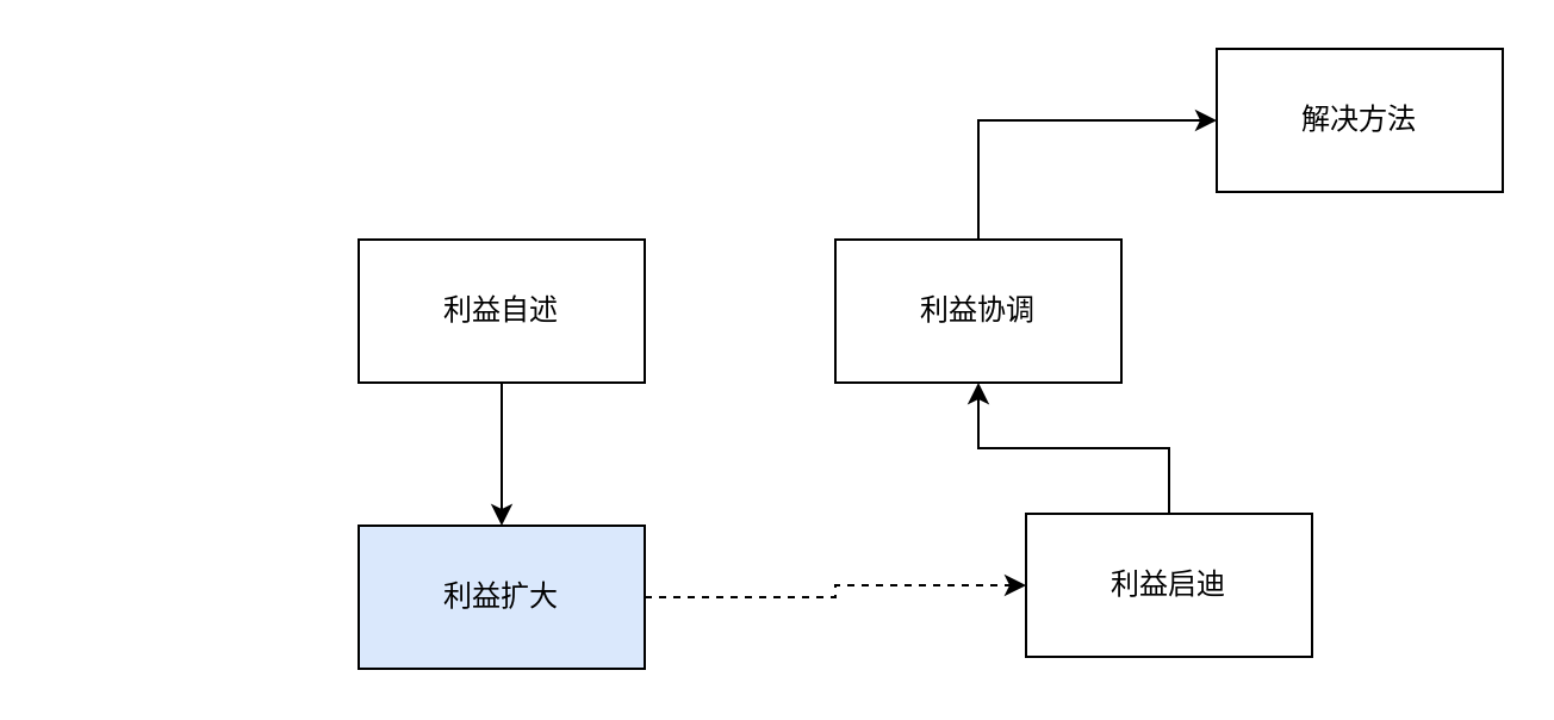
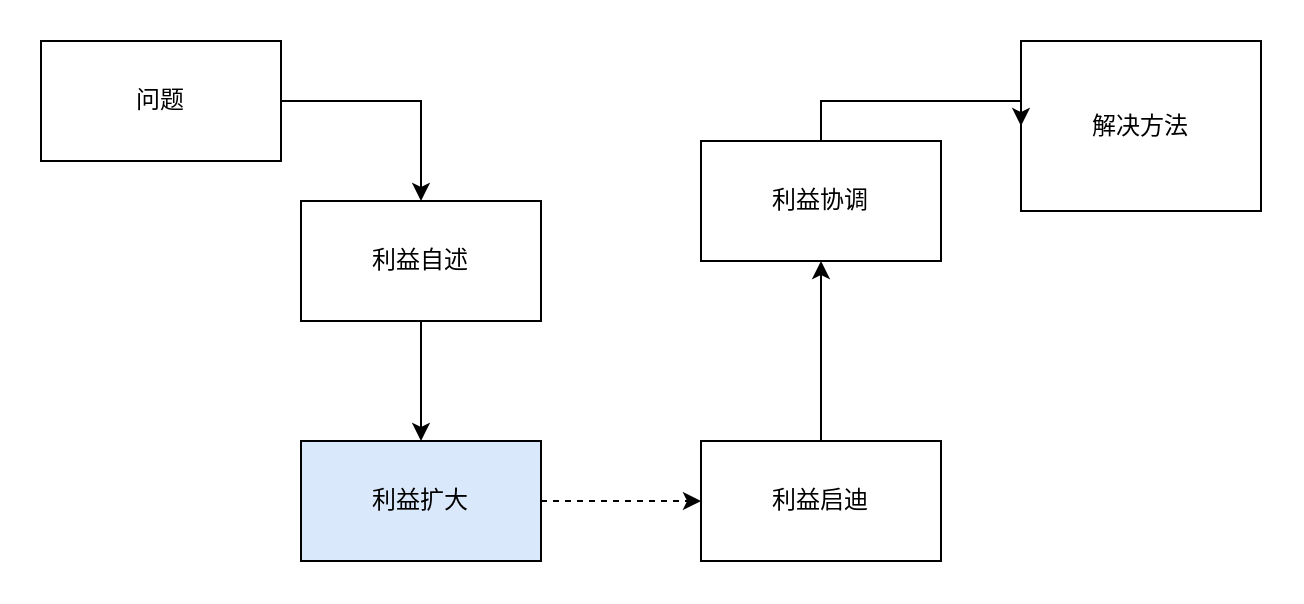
+ <mxCell id="4" value="问题" style="rounded=0;whiteSpace=wrap;html=1;" vertex="1" parent="1"><mxGeometry x="20" y="20" width="120" height="60" as="geometry" /></mxCell>
+ <mxCell id="3" style="edgeStyle=orthogonalEdgeStyle;rounded=0;orthogonalLoop=1;jettySize=auto;html=1;entryX=0.5;entryY=0;entryDx=0;entryDy=0;" edge="1" parent="1" source="4" target="12"><mxGeometry relative="1" as="geometry" /></mxCell>
- <mxCell id="2" value="解决方法" style="rounded=0;whiteSpace=wrap;html=1;" vertex="1" parent="1"><mxGeometry x="510" y="20" width="120" height="60" as="geometry" /></mxCell>
+ <mxCell id="2" value="解决方法" style="rounded=0;whiteSpace=wrap;html=1;" vertex="1" parent="1"><mxGeometry x="510" y="20" width="120" height="85" as="geometry" /></mxCell>
- <mxCell id="8" value="利益协调" style="rounded=0;whiteSpace=wrap;html=1;" vertex="1" parent="1"><mxGeometry x="350" y="100" width="120" height="60" as="geometry" /></mxCell>
+ <mxCell id="8" value="利益协调" style="rounded=0;whiteSpace=wrap;html=1;" vertex="1" parent="1"><mxGeometry x="350" y="70" width="120" height="60" as="geometry" /></mxCell>
- <mxCell id="6" value="利益启迪" style="rounded=0;whiteSpace=wrap;html=1;" vertex="1" parent="1"><mxGeometry x="430" y="215" width="120" height="60" as="geometry" /></mxCell>
+ <mxCell id="6" value="利益启迪" style="rounded=0;whiteSpace=wrap;html=1;" vertex="1" parent="1"><mxGeometry x="350" y="220" width="120" height="60" as="geometry" /></mxCell>
